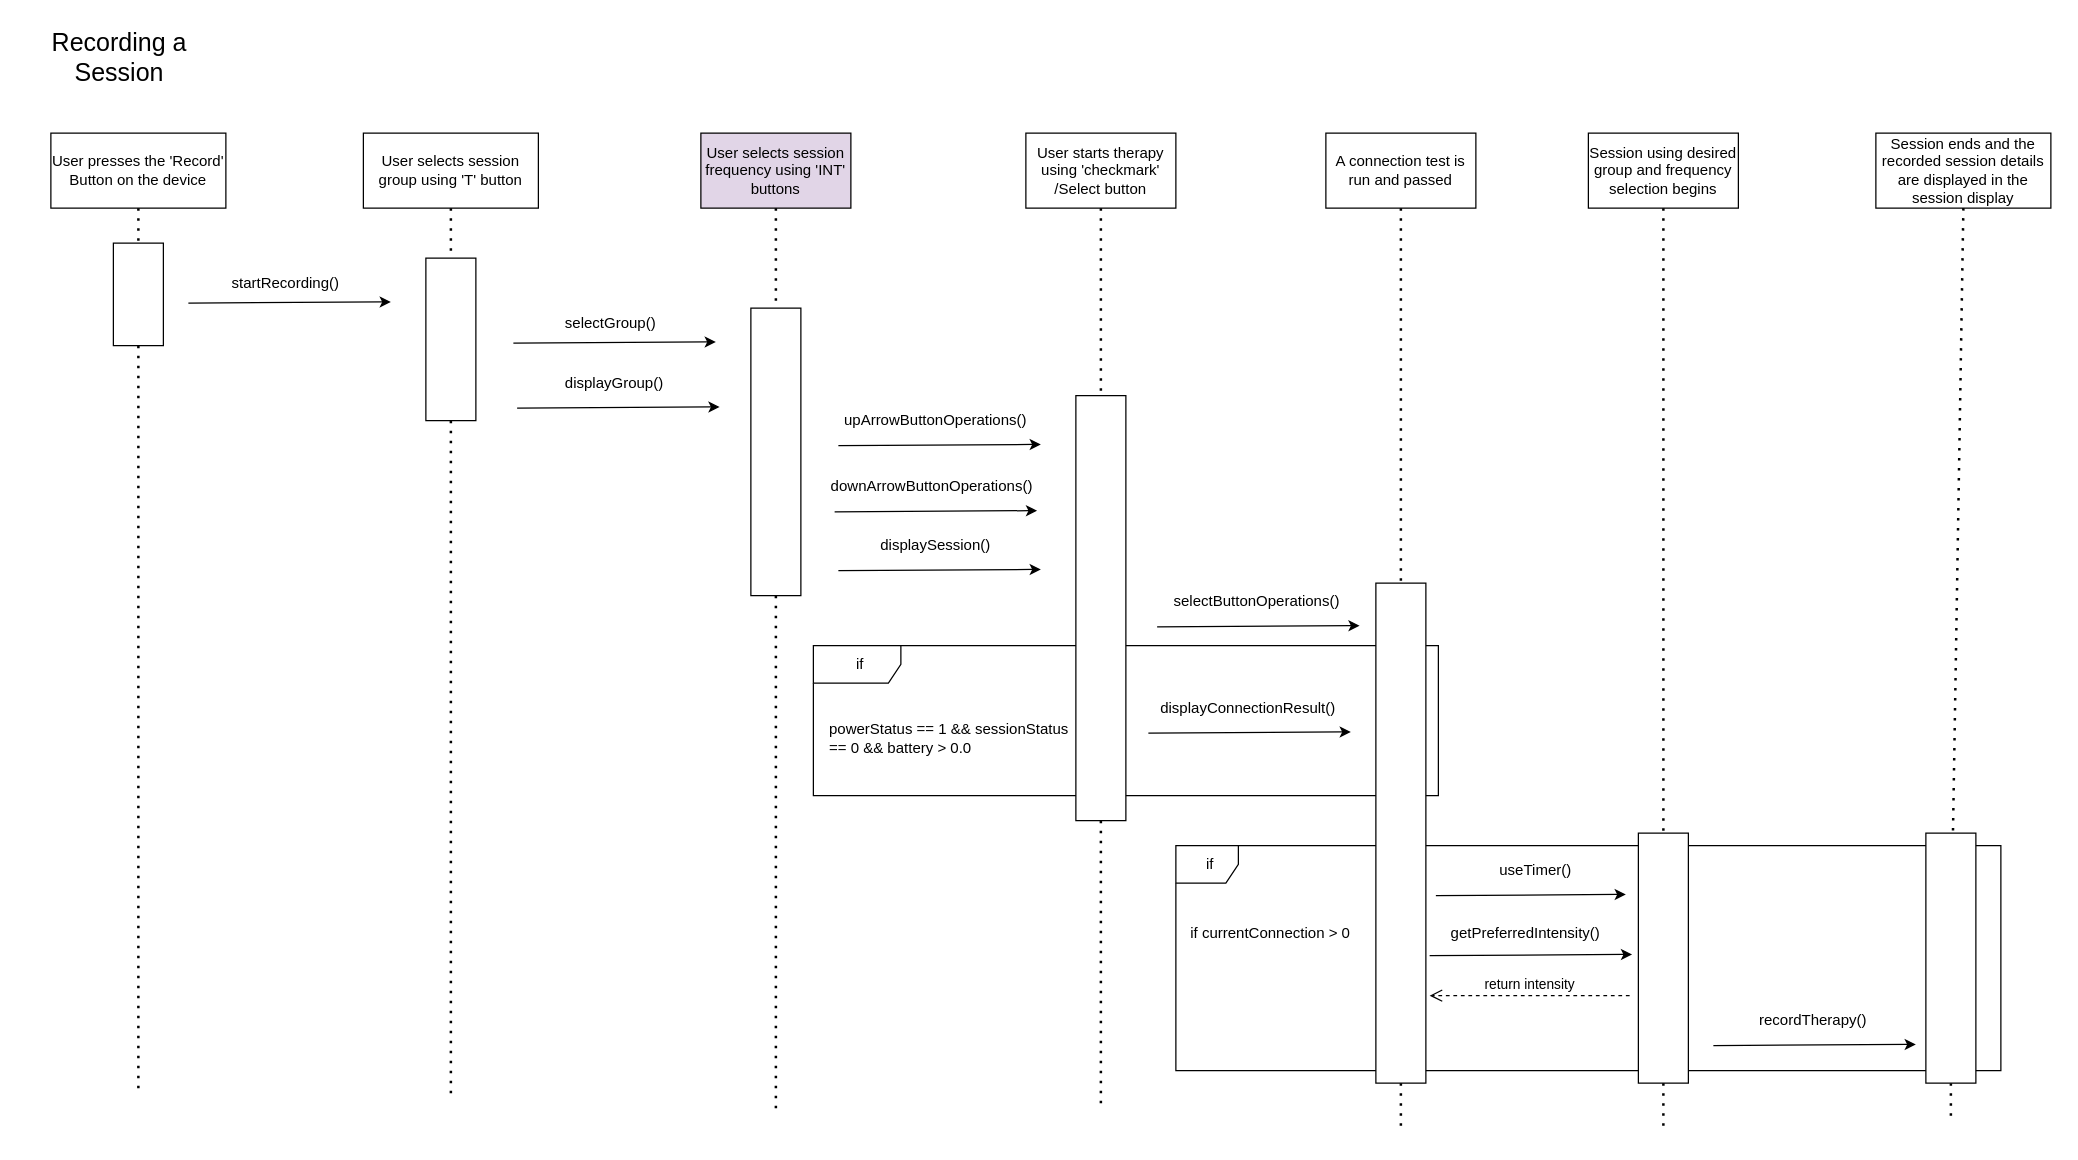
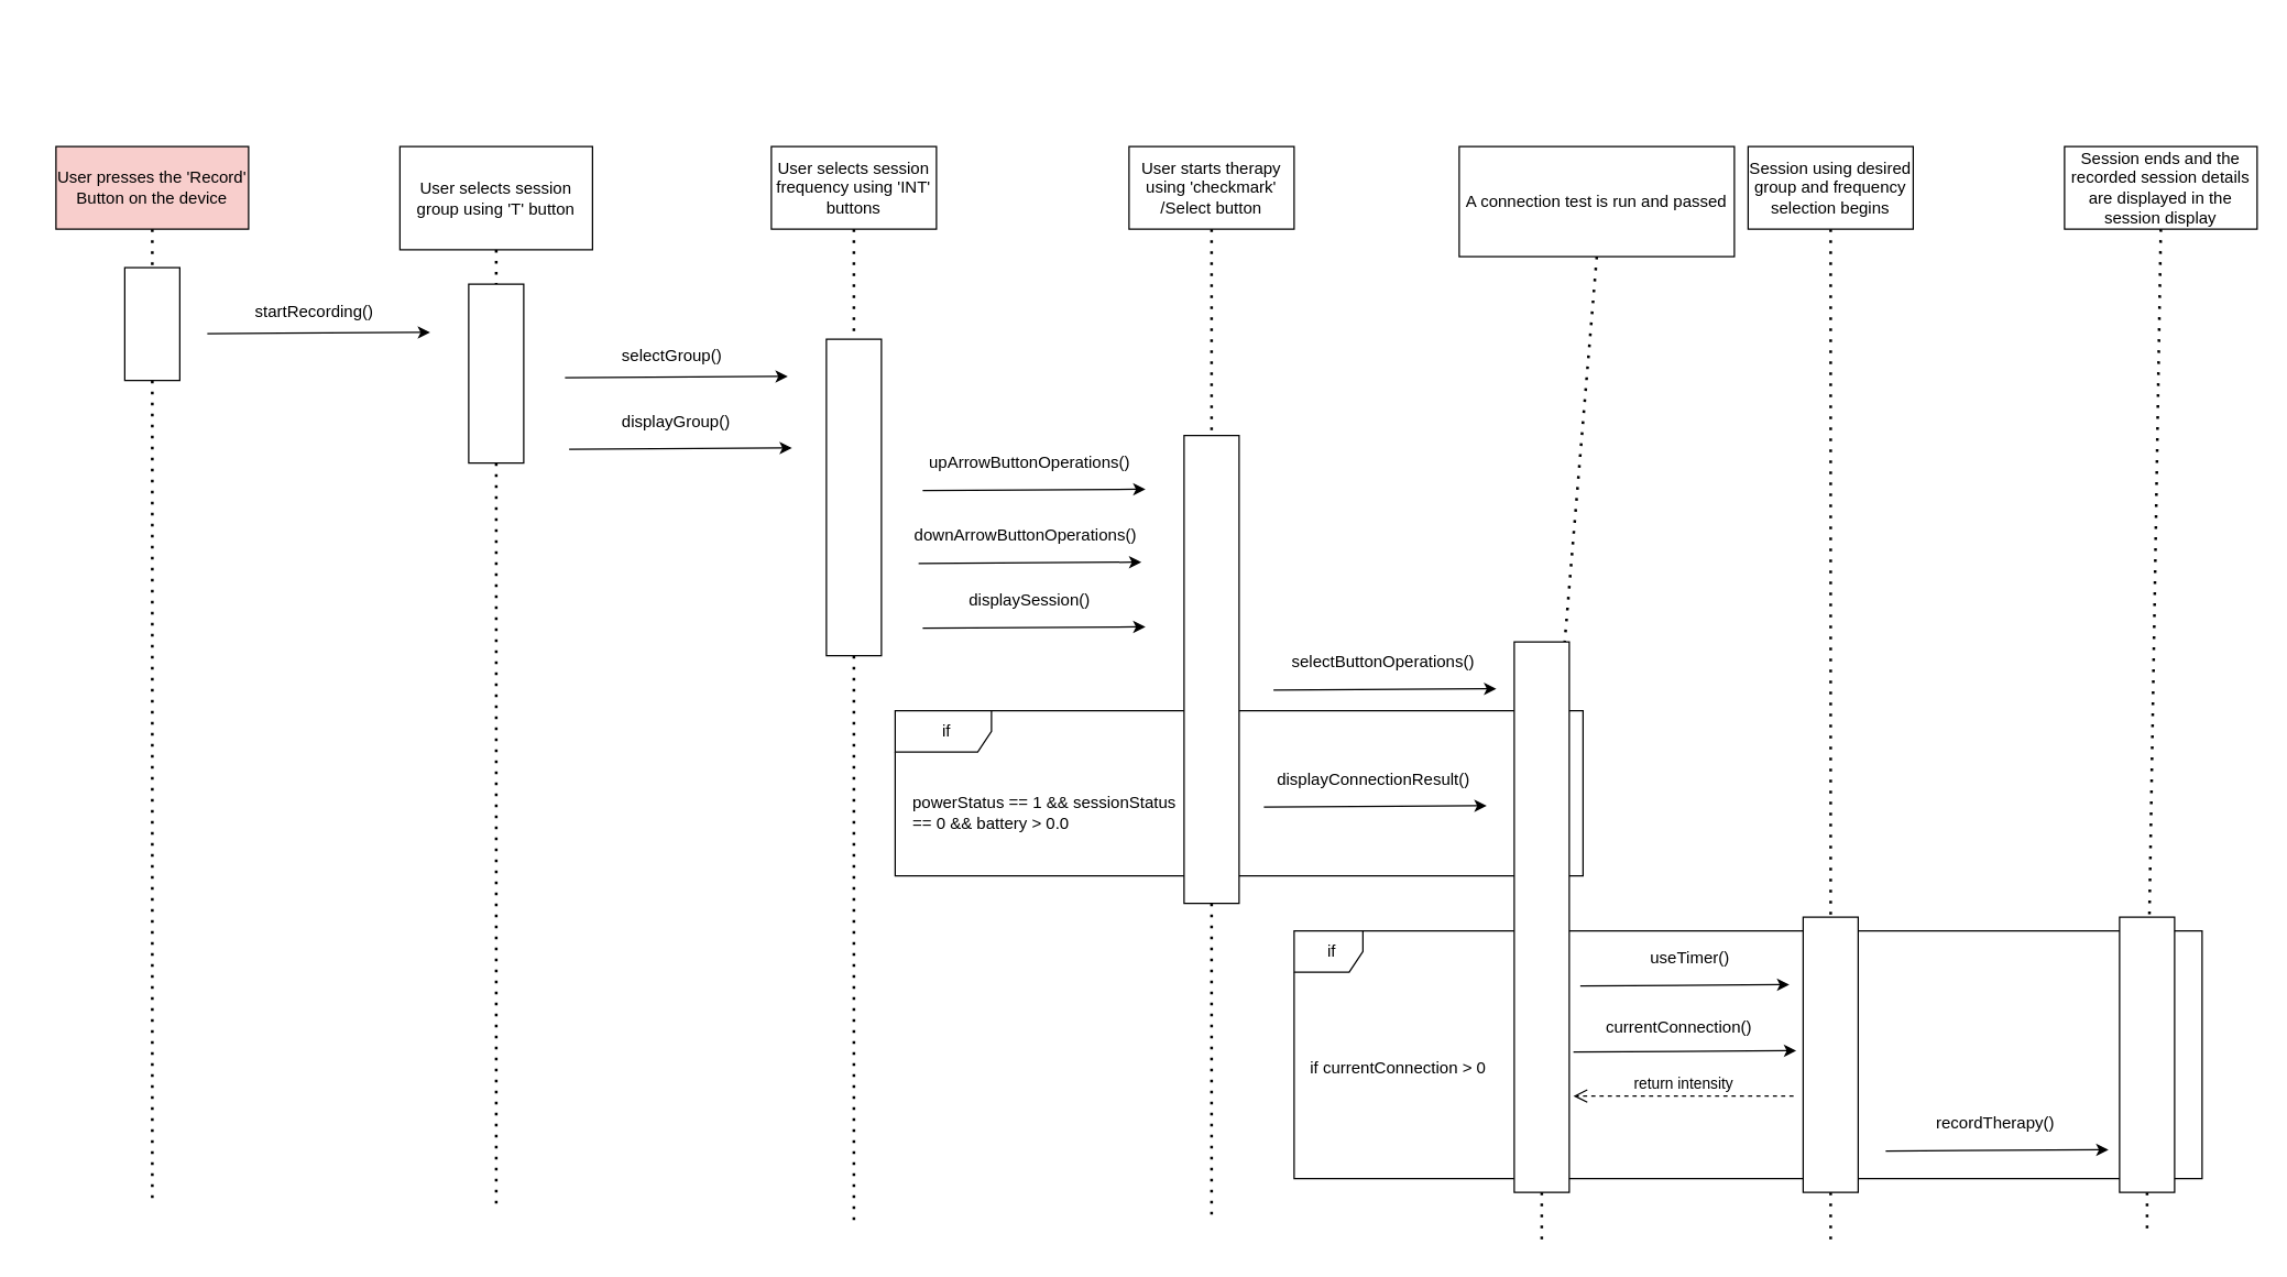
- <mxCell id="2" value="&lt;font style=&quot;font-size: 20px&quot;&gt;Recording a Session&lt;/font&gt;" style="text;html=1;strokeColor=none;fillColor=none;align=center;verticalAlign=middle;whiteSpace=wrap;rounded=0;" parent="1" vertex="1"><mxGeometry x="20" y="20" width="150" height="50" as="geometry" /></mxCell>
- <mxCell id="44" value="User presses the 'Record' Button on the device" style="rounded=0;whiteSpace=wrap;html=1;" parent="1" vertex="1"><mxGeometry x="40" y="106" width="140" height="60" as="geometry" /></mxCell>
+ <mxCell id="44" value="User presses the 'Record' Button on the device" style="rounded=0;whiteSpace=wrap;html=1;fillColor=#f8cecc;" parent="1" vertex="1"><mxGeometry x="40" y="106" width="140" height="60" as="geometry" /></mxCell>
- <mxCell id="5" value="User selects session group using 'T' button" style="rounded=0;whiteSpace=wrap;html=1;" parent="1" vertex="1"><mxGeometry x="290" y="106" width="140" height="60" as="geometry" /></mxCell>
+ <mxCell id="5" value="User selects session group using 'T' button" style="rounded=0;whiteSpace=wrap;html=1;" parent="1" vertex="1"><mxGeometry x="290" y="106" width="140" height="75" as="geometry" /></mxCell>
- <mxCell id="11" value="User selects session frequency using 'INT' buttons" style="rounded=0;whiteSpace=wrap;html=1;fillColor=#e1d5e7;" parent="1" vertex="1"><mxGeometry x="560" y="106" width="120" height="60" as="geometry" /></mxCell>
+ <mxCell id="11" value="User selects session frequency using 'INT' buttons" style="rounded=0;whiteSpace=wrap;html=1;" parent="1" vertex="1"><mxGeometry x="560" y="106" width="120" height="60" as="geometry" /></mxCell>
- <mxCell id="27" value="A connection test is run and passed" style="rounded=0;whiteSpace=wrap;html=1;" parent="1" vertex="1"><mxGeometry x="1060" y="106" width="120" height="60" as="geometry" /></mxCell>
+ <mxCell id="27" value="A connection test is run and passed" style="rounded=0;whiteSpace=wrap;html=1;" parent="1" vertex="1"><mxGeometry x="1060" y="106" width="200" height="80" as="geometry" /></mxCell>
- <mxCell id="36" value="if currentConnection &amp;gt; 0" style="text;html=1;strokeColor=none;fillColor=none;align=left;verticalAlign=middle;whiteSpace=wrap;rounded=0;" parent="1" vertex="1"><mxGeometry x="950" y="716" width="140" height="60" as="geometry" /></mxCell>
+ <mxCell id="36" value="if currentConnection &amp;gt; 0" style="text;html=1;strokeColor=none;fillColor=none;align=left;verticalAlign=middle;whiteSpace=wrap;rounded=0;" parent="1" vertex="1"><mxGeometry x="950" y="746" width="140" height="60" as="geometry" /></mxCell>
- <mxCell id="55" value="getPreferredIntensity()" style="text;html=1;strokeColor=none;fillColor=none;align=center;verticalAlign=middle;whiteSpace=wrap;rounded=0;" vertex="1" parent="1"><mxGeometry x="1145" y="736" width="150" height="20" as="geometry" /></mxCell>
+ <mxCell id="55" value="currentConnection()" style="text;html=1;strokeColor=none;fillColor=none;align=center;verticalAlign=middle;whiteSpace=wrap;rounded=0;" vertex="1" parent="1"><mxGeometry x="1145" y="736" width="150" height="20" as="geometry" /></mxCell>
